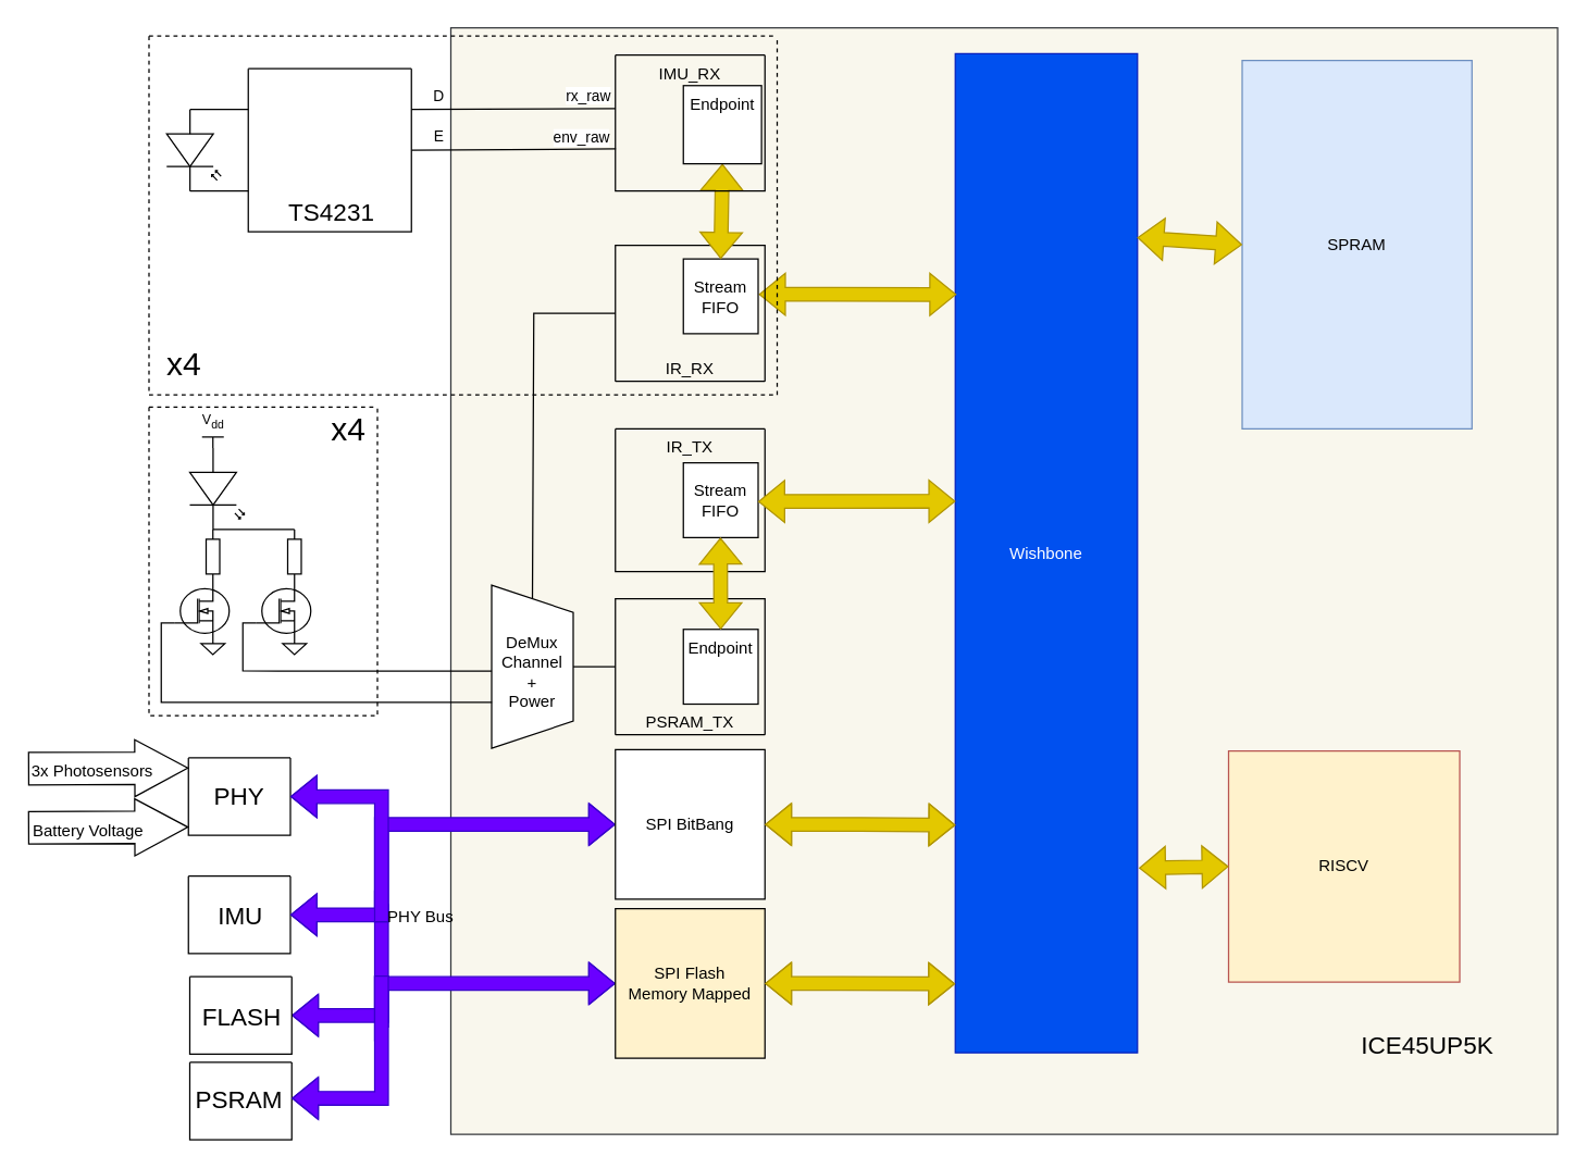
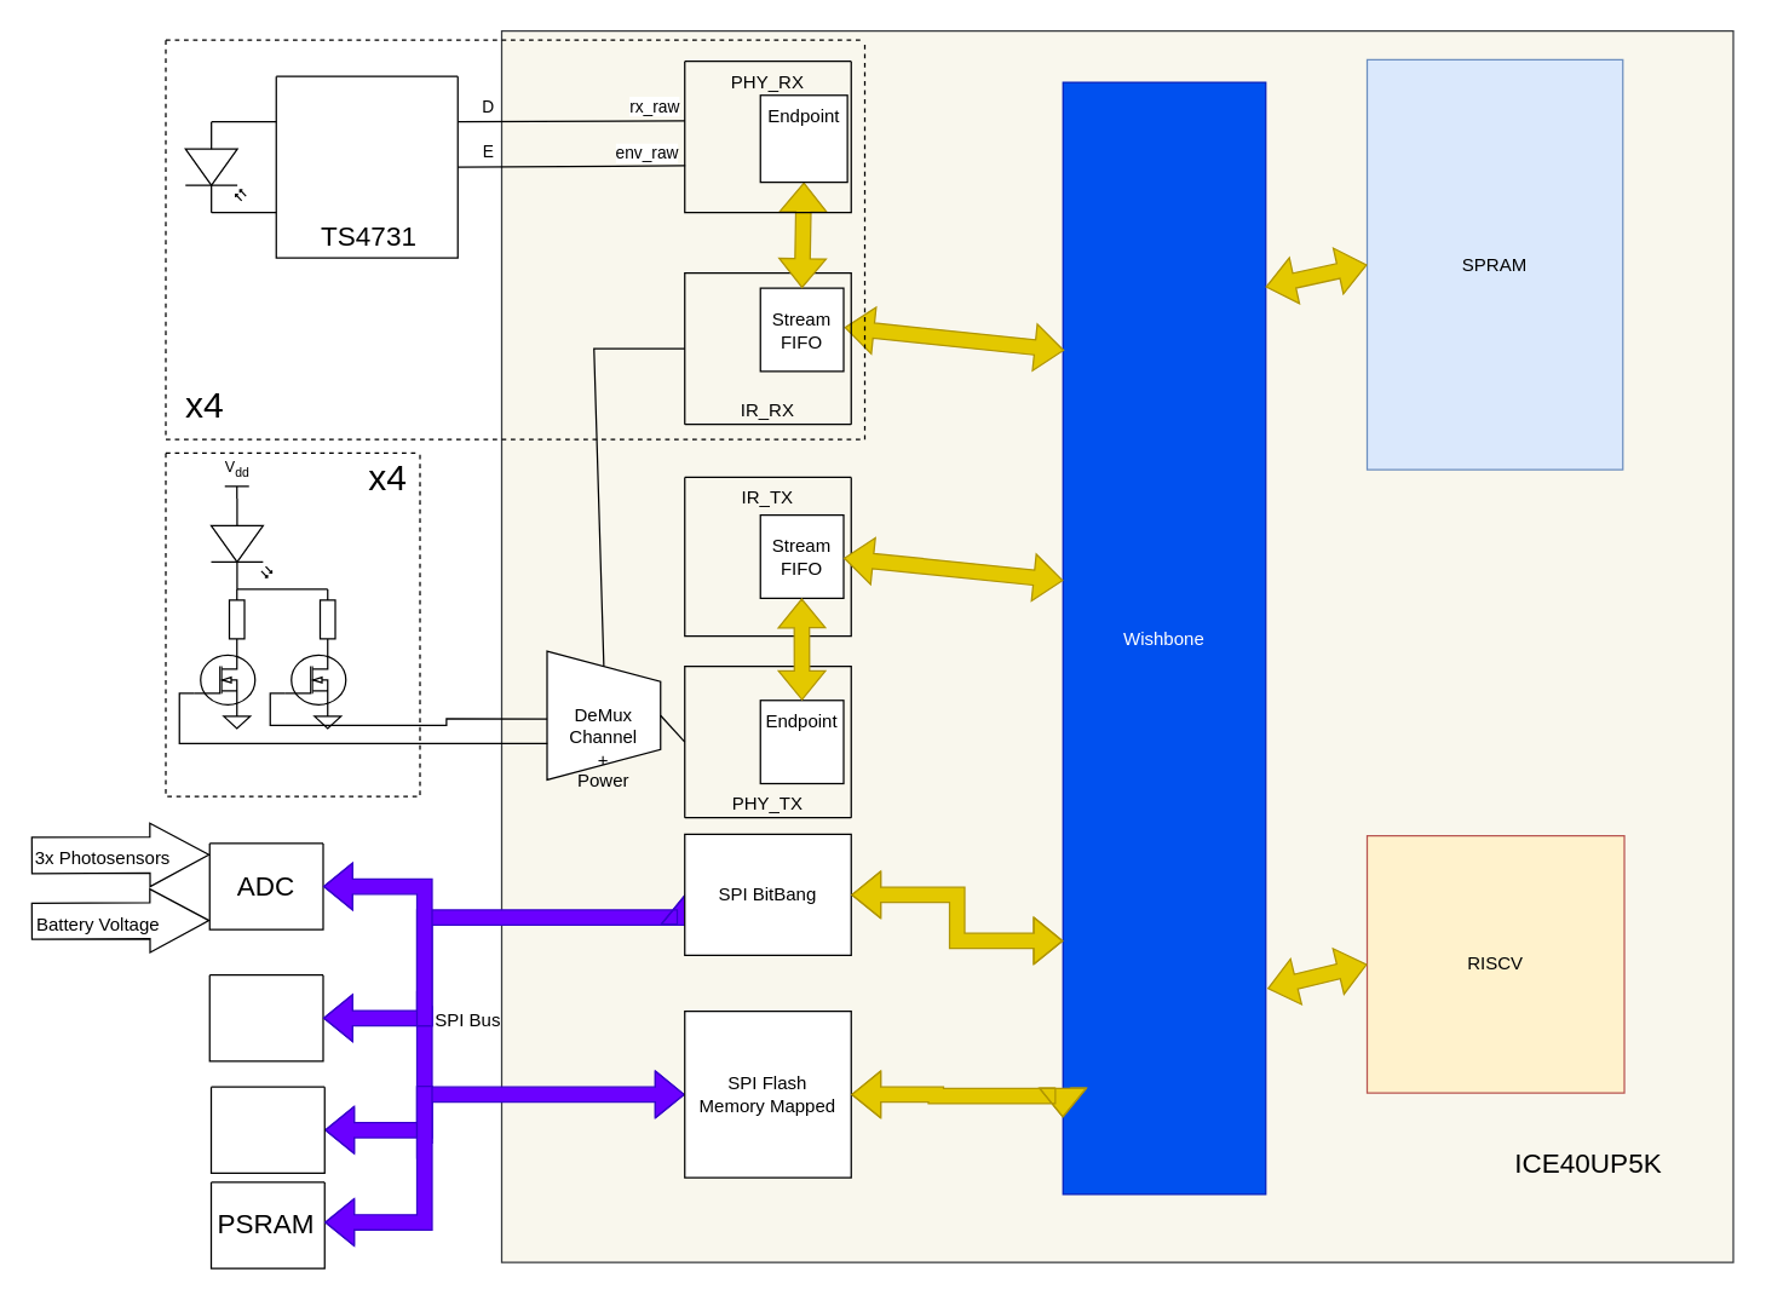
- <mxCell id="22" value="IMU_RX" style="swimlane;startSize=0;align=center;verticalAlign=top;fontStyle=0" parent="1" vertex="1"><mxGeometry x="452" y="40" width="110" height="100" as="geometry" /></mxCell>
+ <mxCell id="22" value="PHY_RX" style="swimlane;startSize=0;align=center;verticalAlign=top;fontStyle=0" parent="1" vertex="1"><mxGeometry x="452" y="40" width="110" height="100" as="geometry" /></mxCell>
- <mxCell id="46" value="&lt;font style=&quot;font-size: 18px&quot;&gt;TS4231&lt;/font&gt;" style="text;html=1;align=center;verticalAlign=middle;resizable=0;points=[];autosize=1;strokeColor=none;fillColor=none;" parent="44" vertex="1"><mxGeometry x="100" y="120" width="68" height="20" as="geometry" /></mxCell>
+ <mxCell id="46" value="&lt;font style=&quot;font-size: 18px&quot;&gt;TS4731&lt;/font&gt;" style="text;html=1;align=center;verticalAlign=middle;resizable=0;points=[];autosize=1;strokeColor=none;fillColor=none;" parent="44" vertex="1"><mxGeometry x="100" y="120" width="68" height="20" as="geometry" /></mxCell>
- <mxCell id="14" value="SPRAM" style="rounded=0;whiteSpace=wrap;html=1;fillColor=#dae8fc;strokeColor=#6c8ebf;" parent="1" vertex="1"><mxGeometry x="913" y="44" width="169" height="271" as="geometry" /></mxCell>
+ <mxCell id="14" value="SPRAM" style="rounded=0;whiteSpace=wrap;html=1;fillColor=#dae8fc;strokeColor=#6c8ebf;" parent="1" vertex="1"><mxGeometry x="903" y="39" width="169" height="271" as="geometry" /></mxCell>
- <mxCell id="12" value="Wishbone" style="rounded=0;whiteSpace=wrap;html=1;fillColor=#0050ef;strokeColor=#001DBC;fontColor=#ffffff;" parent="1" vertex="1"><mxGeometry x="702" y="39" width="134" height="735" as="geometry" /></mxCell>
+ <mxCell id="12" value="Wishbone" style="rounded=0;whiteSpace=wrap;html=1;fillColor=#0050ef;strokeColor=#001DBC;fontColor=#ffffff;" parent="1" vertex="1"><mxGeometry x="702" y="54" width="134" height="735" as="geometry" /></mxCell>
- <mxCell id="30" value="&lt;div&gt;&lt;br&gt;&lt;/div&gt;&lt;div&gt;&lt;br&gt;&lt;/div&gt;&lt;div&gt;&lt;span&gt;DeMux&lt;/span&gt;&lt;br&gt;&lt;/div&gt;&lt;div&gt;Channel&lt;/div&gt;&lt;div&gt;+&lt;/div&gt;&lt;div&gt;Power&lt;/div&gt;" style="shape=trapezoid;perimeter=trapezoidPerimeter;whiteSpace=wrap;html=1;fixedSize=1;align=center;verticalAlign=top;direction=south;" parent="1" vertex="1"><mxGeometry x="361" y="430" width="60" height="120" as="geometry" /></mxCell>
+ <mxCell id="30" value="&lt;div&gt;&lt;br&gt;&lt;/div&gt;&lt;div&gt;&lt;br&gt;&lt;/div&gt;&lt;div&gt;&lt;span&gt;DeMux&lt;/span&gt;&lt;br&gt;&lt;/div&gt;&lt;div&gt;Channel&lt;/div&gt;&lt;div&gt;+&lt;/div&gt;&lt;div&gt;Power&lt;/div&gt;" style="shape=trapezoid;perimeter=trapezoidPerimeter;whiteSpace=wrap;html=1;fixedSize=1;align=center;verticalAlign=top;direction=south;" parent="1" vertex="1"><mxGeometry x="361" y="430" width="75" height="85" as="geometry" /></mxCell>
- <mxCell id="27" value="PSRAM_TX" style="swimlane;startSize=0;align=center;verticalAlign=bottom;fontStyle=0;direction=west;" parent="1" vertex="1"><mxGeometry x="452" y="440" width="110" height="100" as="geometry" /></mxCell>
+ <mxCell id="27" value="PHY_TX" style="swimlane;startSize=0;align=center;verticalAlign=bottom;fontStyle=0;direction=west;" parent="1" vertex="1"><mxGeometry x="452" y="440" width="110" height="100" as="geometry" /></mxCell>
- <mxCell id="50" value="&lt;font style=&quot;font-size: 18px&quot;&gt;PHY&lt;/font&gt;" style="text;html=1;align=center;verticalAlign=middle;resizable=0;points=[];autosize=1;strokeColor=none;fillColor=none;" parent="49" vertex="1"><mxGeometry x="14" y="19" width="46" height="20" as="geometry" /></mxCell>
+ <mxCell id="50" value="&lt;font style=&quot;font-size: 18px&quot;&gt;ADC&lt;/font&gt;" style="text;html=1;align=center;verticalAlign=middle;resizable=0;points=[];autosize=1;strokeColor=none;fillColor=none;" parent="49" vertex="1"><mxGeometry x="14" y="19" width="46" height="20" as="geometry" /></mxCell>
- <mxCell id="59" value="SPI BitBang" style="whiteSpace=wrap;html=1;aspect=fixed;" parent="1" vertex="1"><mxGeometry x="452" y="551" width="110" height="110" as="geometry" /></mxCell>
+ <mxCell id="59" value="SPI BitBang" style="whiteSpace=wrap;html=1;aspect=fixed;" parent="1" vertex="1"><mxGeometry x="452" y="551" width="110" height="80" as="geometry" /></mxCell>
- <mxCell id="52" value="&lt;font style=&quot;font-size: 18px&quot;&gt;IMU&lt;/font&gt;" style="text;html=1;align=center;verticalAlign=middle;resizable=0;points=[];autosize=1;strokeColor=none;fillColor=none;" parent="51" vertex="1"><mxGeometry x="18" y="20" width="40" height="20" as="geometry" /></mxCell>
- <mxCell id="58" value="PHY Bus" style="text;html=1;strokeColor=none;fillColor=none;align=center;verticalAlign=middle;whiteSpace=wrap;rounded=0;" parent="1" vertex="1"><mxGeometry x="279" y="659" width="60" height="30" as="geometry" /></mxCell>
+ <mxCell id="58" value="SPI Bus" style="text;html=1;strokeColor=none;fillColor=none;align=center;verticalAlign=middle;whiteSpace=wrap;rounded=0;" parent="1" vertex="1"><mxGeometry x="279" y="659" width="60" height="30" as="geometry" /></mxCell>
- <mxCell id="62" value="SPI Flash&lt;br&gt;Memory Mapped" style="whiteSpace=wrap;html=1;aspect=fixed;fillColor=#fff2cc;" parent="1" vertex="1"><mxGeometry x="452" y="668" width="110" height="110" as="geometry" /></mxCell>
+ <mxCell id="62" value="SPI Flash&lt;br&gt;Memory Mapped" style="whiteSpace=wrap;html=1;aspect=fixed;" parent="1" vertex="1"><mxGeometry x="452" y="668" width="110" height="110" as="geometry" /></mxCell>
- <mxCell id="68" value="&lt;font style=&quot;font-size: 18px&quot;&gt;FLASH&lt;/font&gt;" style="text;html=1;align=center;verticalAlign=middle;resizable=0;points=[];autosize=1;strokeColor=none;fillColor=none;" parent="67" vertex="1"><mxGeometry x="6" y="20" width="64" height="20" as="geometry" /></mxCell>
- <mxCell id="64" value="&lt;font style=&quot;font-size: 18px&quot;&gt;ICE45UP5K&lt;/font&gt;" style="text;html=1;strokeColor=none;fillColor=none;align=center;verticalAlign=middle;whiteSpace=wrap;rounded=0;" parent="1" vertex="1"><mxGeometry x="1002" y="752" width="95" height="34" as="geometry" /></mxCell>
+ <mxCell id="64" value="&lt;font style=&quot;font-size: 18px&quot;&gt;ICE40UP5K&lt;/font&gt;" style="text;html=1;strokeColor=none;fillColor=none;align=center;verticalAlign=middle;whiteSpace=wrap;rounded=0;" parent="1" vertex="1"><mxGeometry x="1002" y="752" width="95" height="34" as="geometry" /></mxCell>
